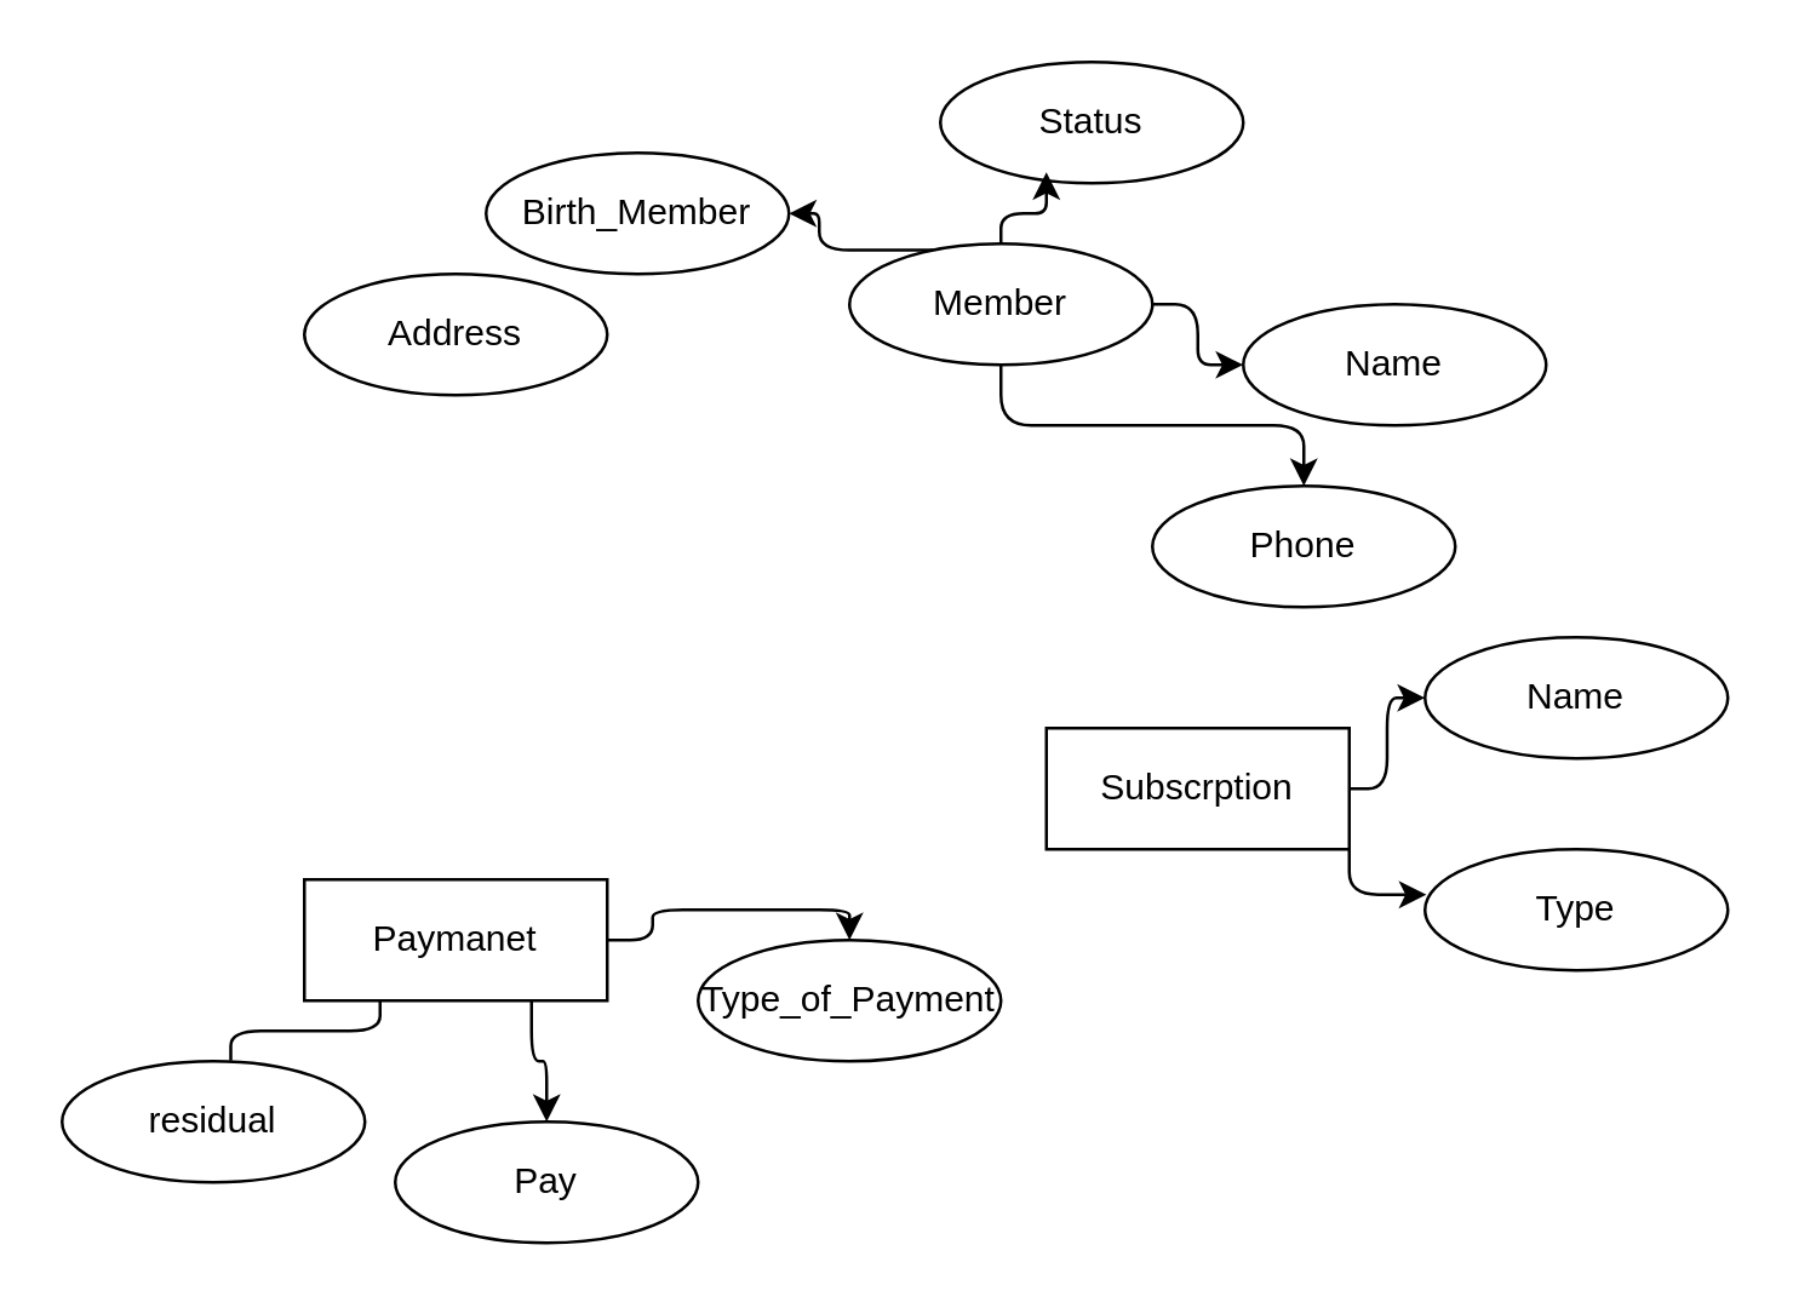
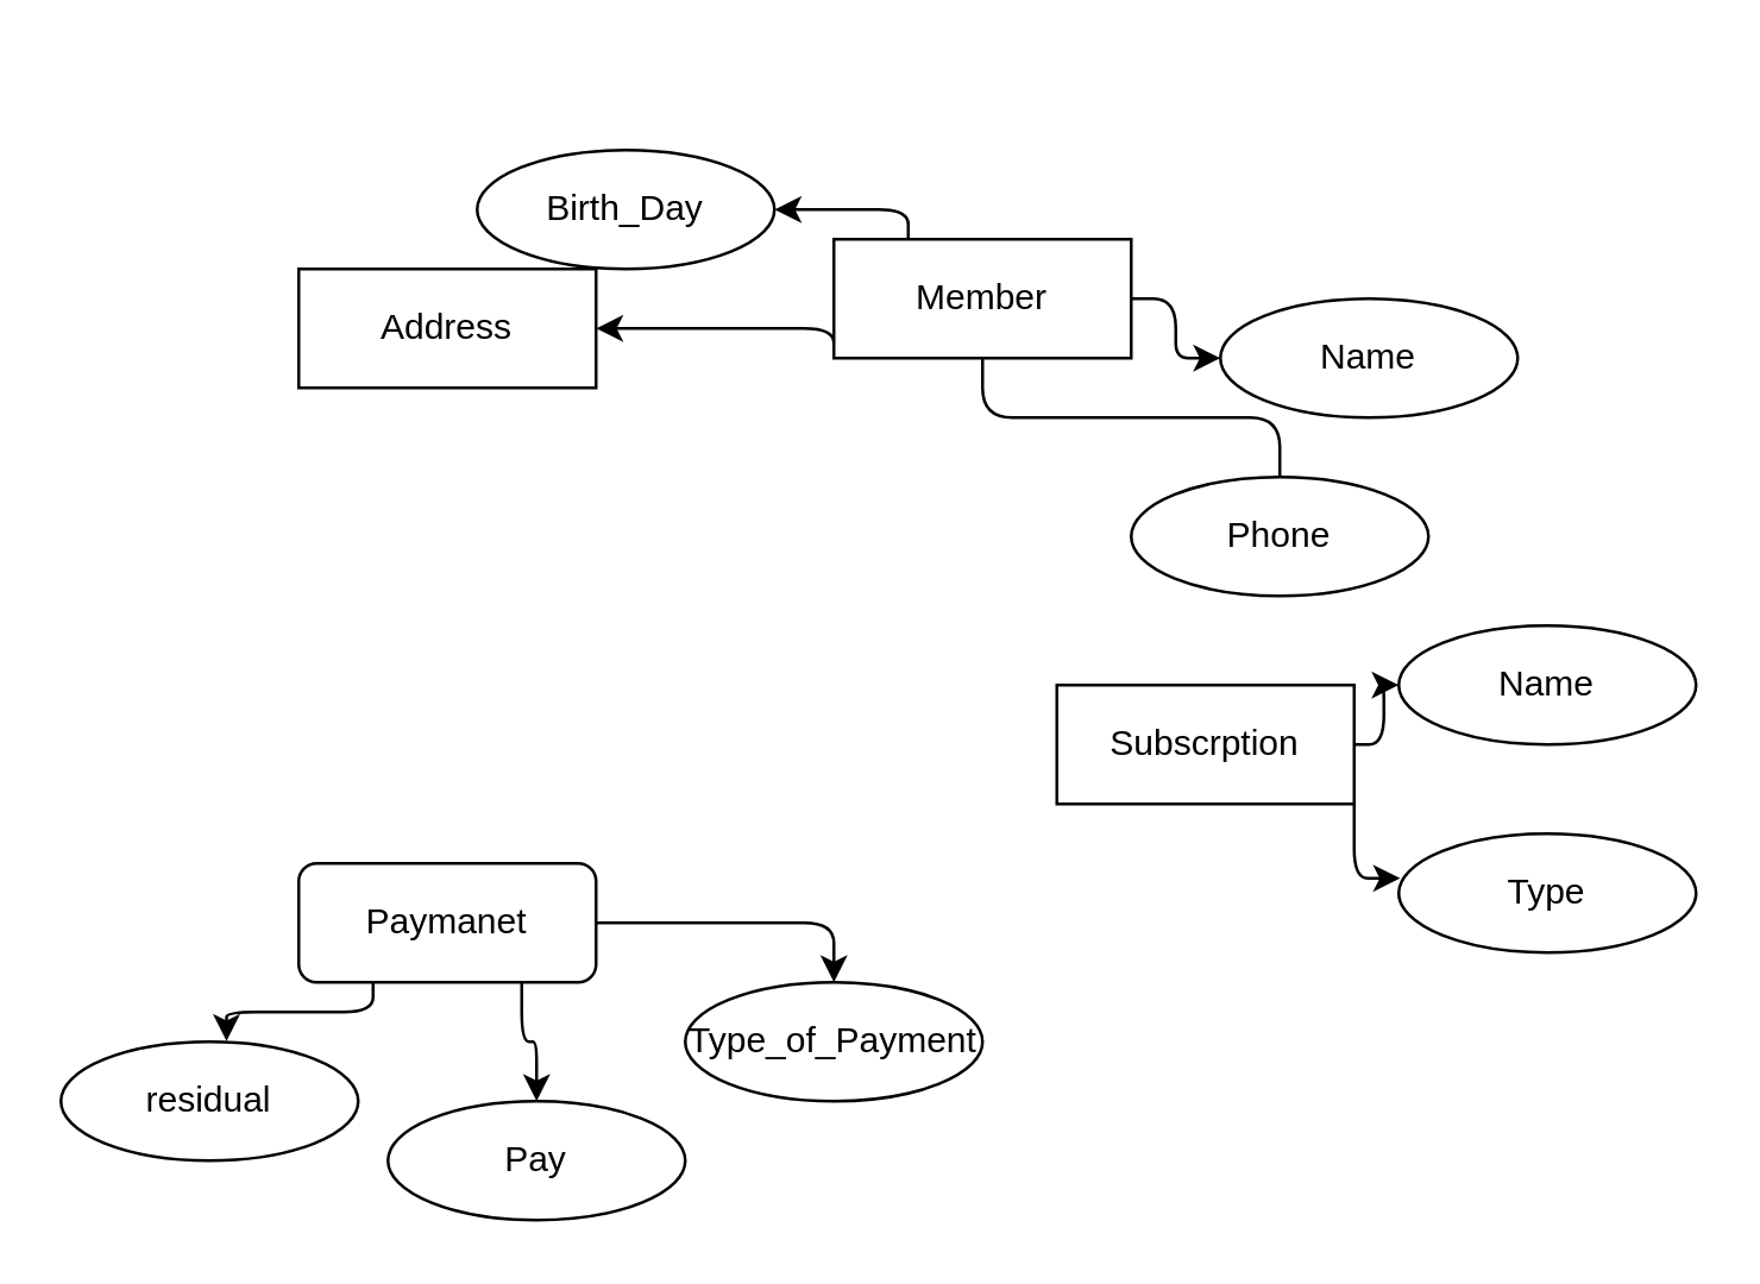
- <mxCell id="11" value="Status" style="ellipse;whiteSpace=wrap;html=1;align=center;" vertex="1" parent="1"><mxGeometry x="310" y="20" width="100" height="40" as="geometry" /></mxCell>
- <mxCell id="10" value="Birth_Member" style="ellipse;whiteSpace=wrap;html=1;align=center;" vertex="1" parent="1"><mxGeometry x="160" y="50" width="100" height="40" as="geometry" /></mxCell>
+ <mxCell id="10" value="Birth_Day" style="ellipse;whiteSpace=wrap;html=1;align=center;" vertex="1" parent="1"><mxGeometry x="160" y="50" width="100" height="40" as="geometry" /></mxCell>
- <mxCell id="12" style="edgeStyle=orthogonalEdgeStyle;html=1;exitX=0.5;exitY=0;exitDx=0;exitDy=0;entryX=0.35;entryY=0.909;entryDx=0;entryDy=0;entryPerimeter=0;" edge="1" parent="1" source="6" target="11"><mxGeometry relative="1" as="geometry" /></mxCell>
- <mxCell id="6" value="Member" style="ellipse;whiteSpace=wrap;html=1;align=center;" vertex="1" parent="1"><mxGeometry x="280" y="80" width="100" height="40" as="geometry" /></mxCell>
+ <mxCell id="6" value="Member" style="whiteSpace=wrap;html=1;align=center;" vertex="1" parent="1"><mxGeometry x="280" y="80" width="100" height="40" as="geometry" /></mxCell>
- <mxCell id="9" value="Address" style="ellipse;whiteSpace=wrap;html=1;align=center;" vertex="1" parent="1"><mxGeometry x="100" y="90" width="100" height="40" as="geometry" /></mxCell>
+ <mxCell id="9" value="Address" style="whiteSpace=wrap;html=1;align=center;rounded=0;" vertex="1" parent="1"><mxGeometry x="100" y="90" width="100" height="40" as="geometry" /></mxCell>
+ <mxCell id="2" style="edgeStyle=orthogonalEdgeStyle;html=1;exitX=0;exitY=1;exitDx=0;exitDy=0;entryX=1;entryY=0.5;entryDx=0;entryDy=0;" edge="1" parent="1" source="6" target="9"><mxGeometry relative="1" as="geometry"><Array as="points"><mxPoint x="280" y="110" /></Array></mxGeometry></mxCell>
- <mxCell id="3" style="edgeStyle=orthogonalEdgeStyle;html=1;exitX=0.5;exitY=1;exitDx=0;exitDy=0;entryX=0.5;entryY=0;entryDx=0;entryDy=0;" edge="1" parent="1" source="6" target="8"><mxGeometry relative="1" as="geometry" /></mxCell>
+ <mxCell id="3" style="edgeStyle=orthogonalEdgeStyle;html=1;exitX=0.5;exitY=1;exitDx=0;exitDy=0;entryX=0.5;entryY=0;entryDx=0;entryDy=0;endArrow=none;" edge="1" parent="1" source="6" target="8"><mxGeometry relative="1" as="geometry" /></mxCell>
- <mxCell id="14" value="Subscrption" style="whiteSpace=wrap;html=1;align=center;" vertex="1" parent="1"><mxGeometry x="345" y="240" width="100" height="40" as="geometry" /></mxCell>
+ <mxCell id="14" value="Subscrption" style="whiteSpace=wrap;html=1;align=center;" vertex="1" parent="1"><mxGeometry x="355" y="230" width="100" height="40" as="geometry" /></mxCell>
- <mxCell id="20" value="Paymanet" style="whiteSpace=wrap;html=1;align=center;" vertex="1" parent="1"><mxGeometry x="100" y="290" width="100" height="40" as="geometry" /></mxCell>
+ <mxCell id="20" value="Paymanet" style="whiteSpace=wrap;html=1;align=center;rounded=1;" vertex="1" parent="1"><mxGeometry x="100" y="290" width="100" height="40" as="geometry" /></mxCell>
- <mxCell id="21" value="Type_of_Payment" style="ellipse;whiteSpace=wrap;html=1;align=center;" vertex="1" parent="1"><mxGeometry x="230" y="310" width="100" height="40" as="geometry" /></mxCell>
+ <mxCell id="21" value="Type_of_Payment" style="ellipse;whiteSpace=wrap;html=1;align=center;" vertex="1" parent="1"><mxGeometry x="230" y="330" width="100" height="40" as="geometry" /></mxCell>
- <mxCell id="24" style="edgeStyle=orthogonalEdgeStyle;html=1;exitX=0.25;exitY=1;exitDx=0;exitDy=0;entryX=0.557;entryY=-0.005;entryDx=0;entryDy=0;entryPerimeter=0;endArrow=none;" edge="1" parent="1" source="20" target="23"><mxGeometry relative="1" as="geometry" /></mxCell>
+ <mxCell id="24" style="edgeStyle=orthogonalEdgeStyle;html=1;exitX=0.25;exitY=1;exitDx=0;exitDy=0;entryX=0.557;entryY=-0.005;entryDx=0;entryDy=0;entryPerimeter=0;" edge="1" parent="1" source="20" target="23"><mxGeometry relative="1" as="geometry" /></mxCell>
